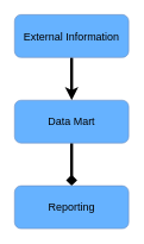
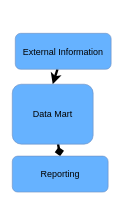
- <mxCell id="3" value="&lt;font style=&quot;font-size: 15px&quot; color=&quot;#000000&quot;&gt;External Information&lt;/font&gt;" style="rounded=1;whiteSpace=wrap;html=1;fillColor=#66B2FF;strokeColor=#6C8EBF;" parent="1" vertex="1"><mxGeometry x="20" y="20" width="160" height="60" as="geometry" /></mxCell>
+ <mxCell id="3" value="&lt;font style=&quot;font-size: 15px&quot; color=&quot;#000000&quot;&gt;External Information&lt;/font&gt;" style="rounded=1;whiteSpace=wrap;html=1;fillColor=#66B2FF;strokeColor=#6C8EBF;" parent="1" vertex="1"><mxGeometry x="25" y="55" width="160" height="60" as="geometry" /></mxCell>
- <mxCell id="5" value="&lt;font style=&quot;font-size: 15px&quot; color=&quot;#000000&quot;&gt;Data Mart&lt;/font&gt;" style="rounded=1;whiteSpace=wrap;html=1;fillColor=#66B2FF;strokeColor=#6C8EBF;" parent="1" vertex="1"><mxGeometry x="20" y="140" width="160" height="60" as="geometry" /></mxCell>
+ <mxCell id="5" value="&lt;font style=&quot;font-size: 15px&quot; color=&quot;#000000&quot;&gt;Data Mart&lt;/font&gt;" style="rounded=1;whiteSpace=wrap;html=1;fillColor=#66B2FF;strokeColor=#6C8EBF;" parent="1" vertex="1"><mxGeometry x="20" y="140" width="135" height="100" as="geometry" /></mxCell>
